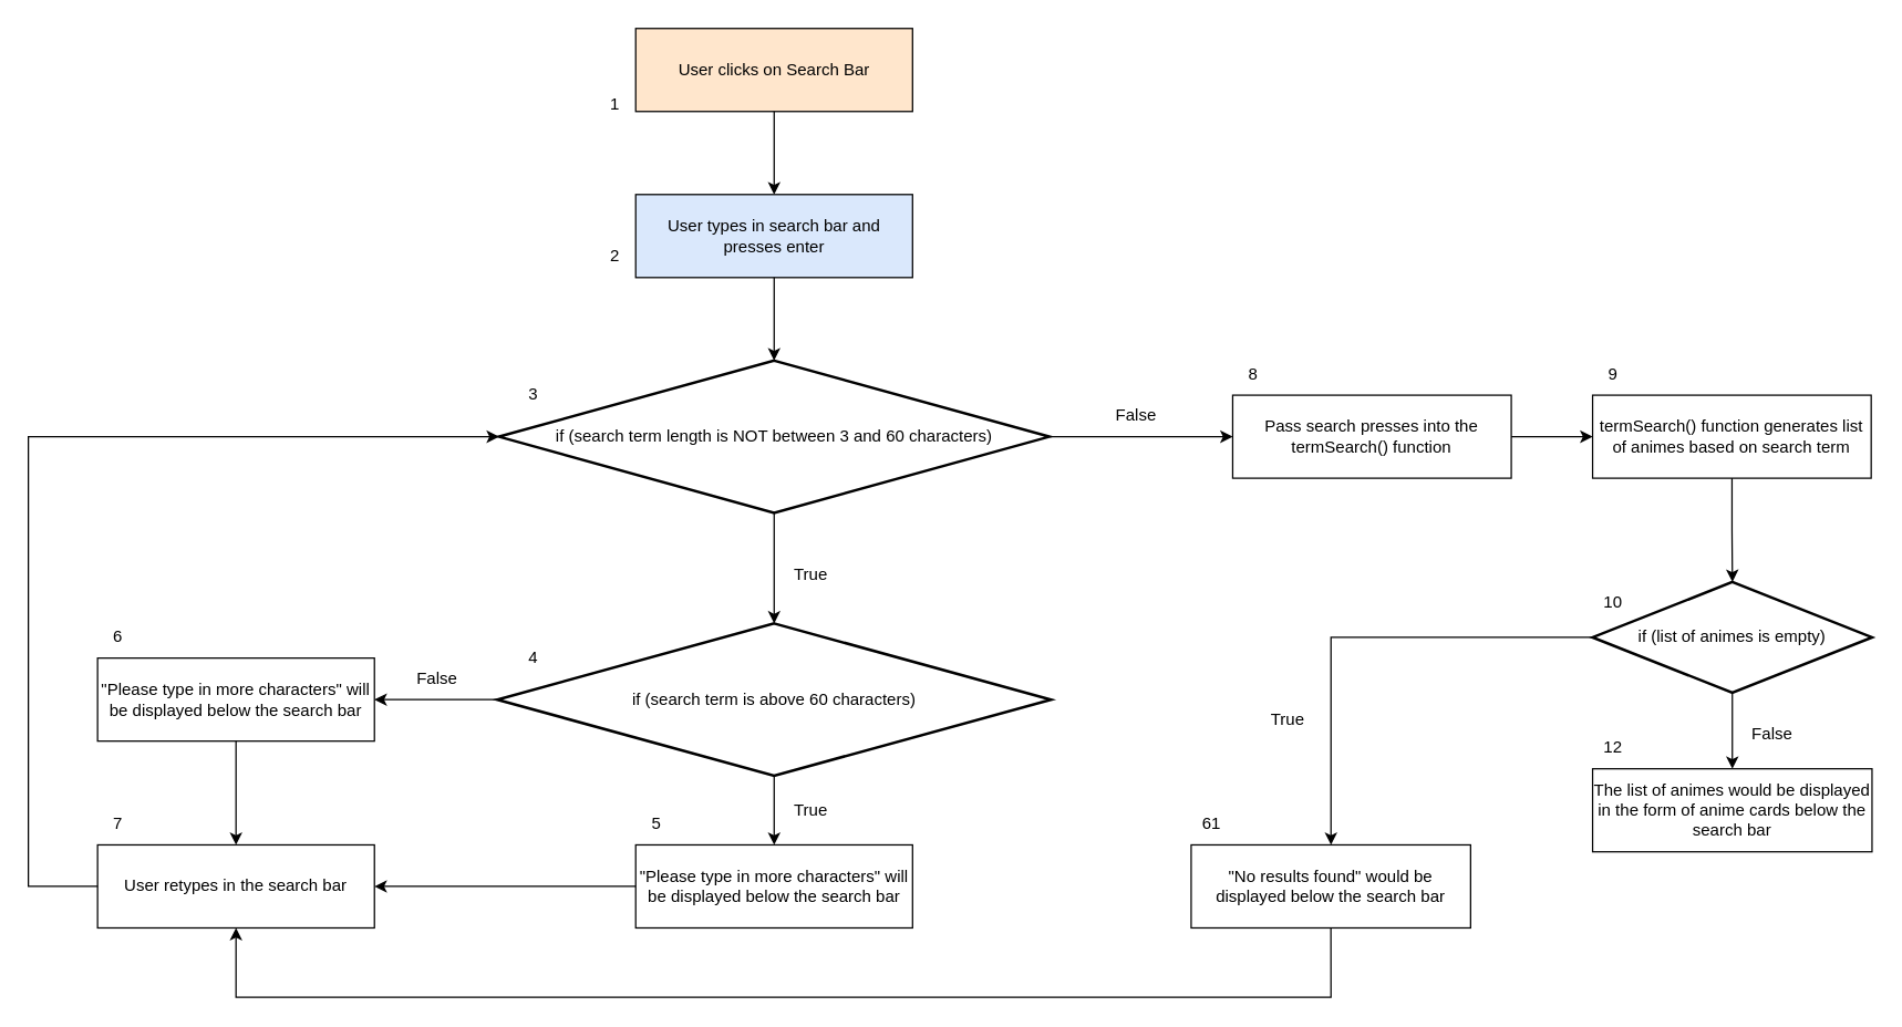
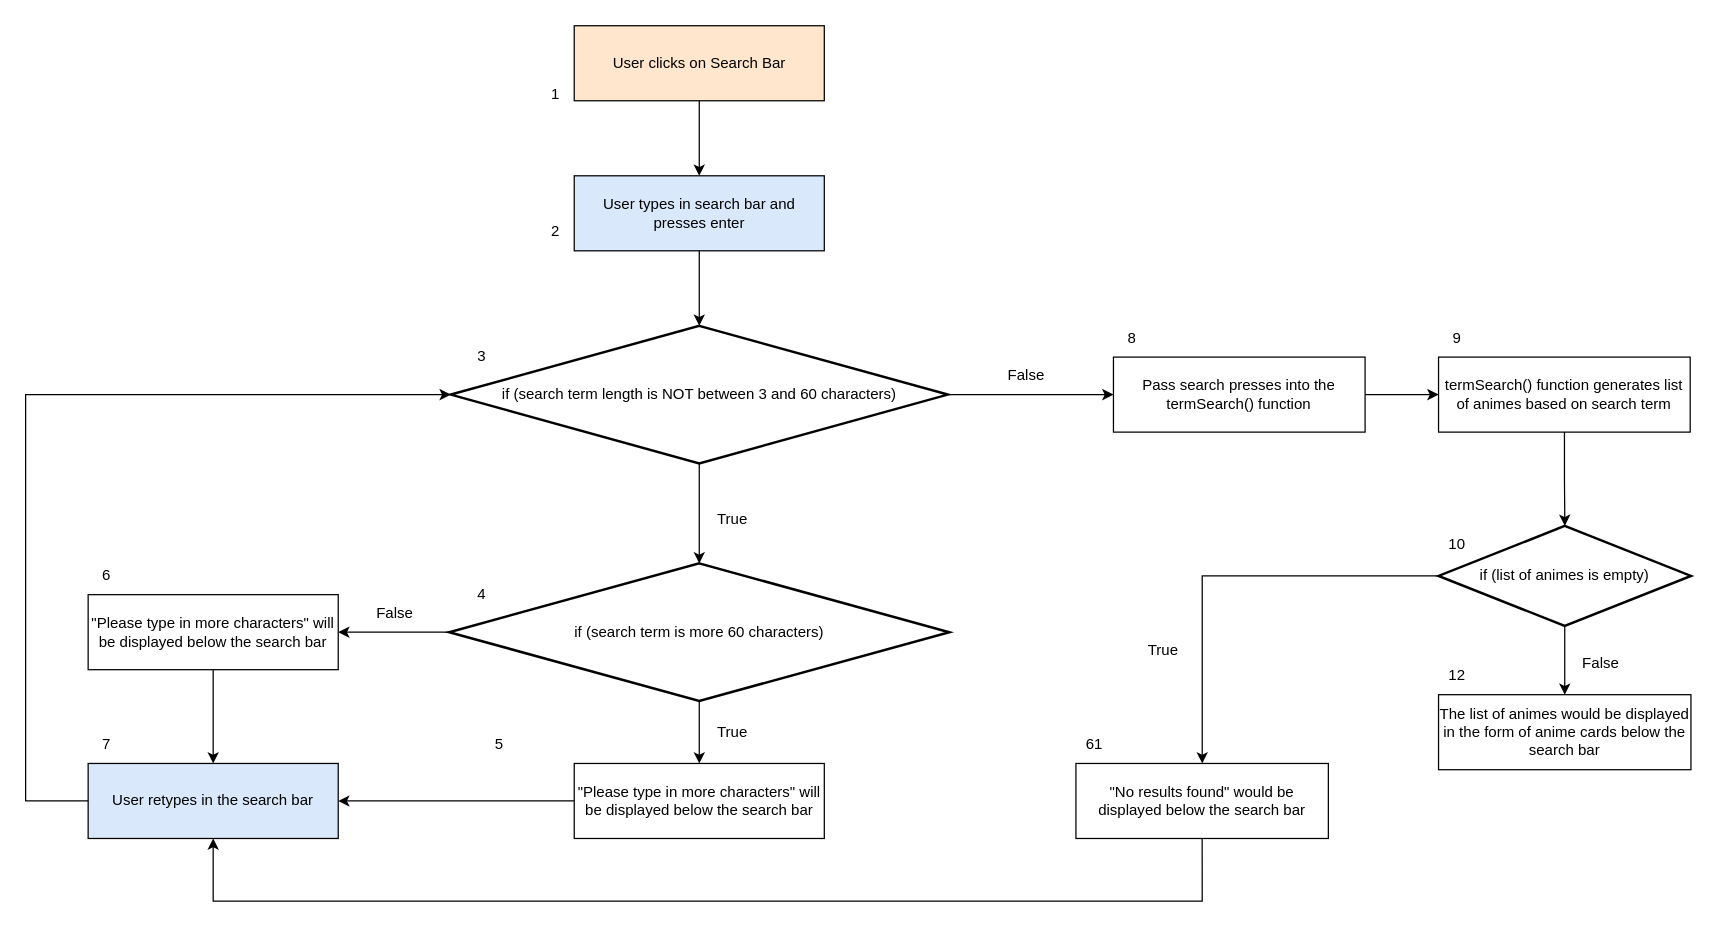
- <mxCell id="24" value="if (search term is above 60 characters)" style="strokeWidth=2;html=1;shape=mxgraph.flowchart.decision;whiteSpace=wrap;" vertex="1" parent="1"><mxGeometry x="358.75" y="450" width="400" height="110" as="geometry" /></mxCell>
+ <mxCell id="24" value="if (search term is more 60 characters)" style="strokeWidth=2;html=1;shape=mxgraph.flowchart.decision;whiteSpace=wrap;" vertex="1" parent="1"><mxGeometry x="358.75" y="450" width="400" height="110" as="geometry" /></mxCell>
- <mxCell id="39" value="5" style="text;html=1;strokeColor=none;fillColor=none;align=center;verticalAlign=middle;whiteSpace=wrap;rounded=0;strokeWidth=1;" vertex="1" parent="1"><mxGeometry x="458.75" y="580" width="30" height="30" as="geometry" /></mxCell>
+ <mxCell id="39" value="5" style="text;html=1;strokeColor=none;fillColor=none;align=center;verticalAlign=middle;whiteSpace=wrap;rounded=0;strokeWidth=1;" vertex="1" parent="1"><mxGeometry x="383.75" y="580" width="30" height="30" as="geometry" /></mxCell>
- <mxCell id="28" value="User retypes in the search bar" style="rounded=0;whiteSpace=wrap;html=1;strokeWidth=1;" vertex="1" parent="1"><mxGeometry x="70" y="610" width="200" height="60" as="geometry" /></mxCell>
+ <mxCell id="28" value="User retypes in the search bar" style="rounded=0;whiteSpace=wrap;html=1;strokeWidth=1;fillColor=#dae8fc;" vertex="1" parent="1"><mxGeometry x="70" y="610" width="200" height="60" as="geometry" /></mxCell>
